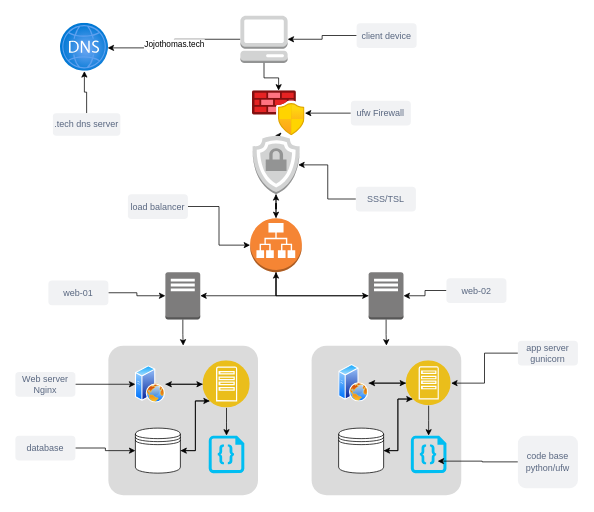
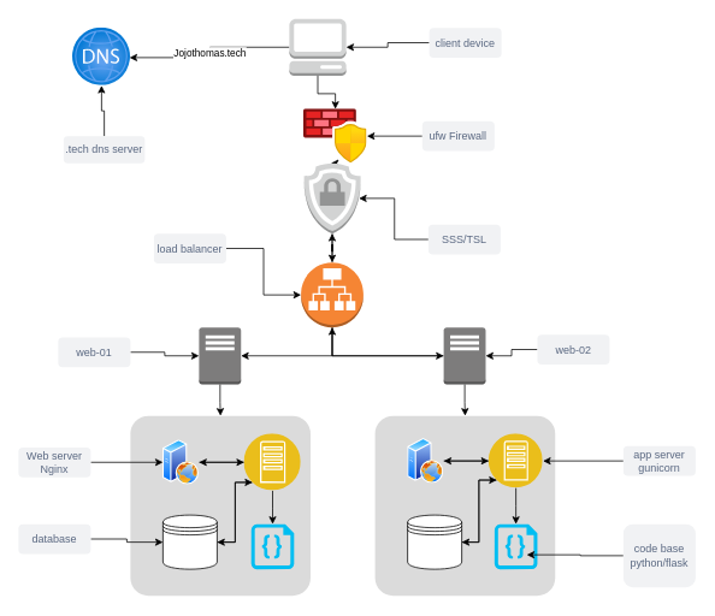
- <mxCell id="55" value="&lt;div&gt;app server&lt;/div&gt;&lt;div&gt;gunicorn&lt;/div&gt;" style="rounded=1;align=center;fillColor=#F1F2F4;strokeColor=none;html=1;whiteSpace=wrap;fontColor=#596780;fontSize=12" vertex="1" parent="1"><mxGeometry x="690" y="453.5" width="80" height="33" as="geometry" /></mxCell>
+ <mxCell id="55" value="&lt;div&gt;app server&lt;/div&gt;&lt;div&gt;gunicorn&lt;/div&gt;" style="rounded=1;align=center;fillColor=#F1F2F4;strokeColor=none;html=1;whiteSpace=wrap;fontColor=#596780;fontSize=12" vertex="1" parent="1"><mxGeometry x="690" y="493.5" width="80" height="33" as="geometry" /></mxCell>
- <mxCell id="57" value="&lt;div&gt;code base&lt;/div&gt;&lt;div&gt;python/ufw&lt;br&gt;&lt;/div&gt;" style="rounded=1;align=center;fillColor=#F1F2F4;strokeColor=none;html=1;whiteSpace=wrap;fontColor=#596780;fontSize=12" vertex="1" parent="1"><mxGeometry x="690" y="580" width="80" height="70" as="geometry" /></mxCell>
+ <mxCell id="57" value="&lt;div&gt;code base&lt;/div&gt;&lt;div&gt;python/flask&lt;br&gt;&lt;/div&gt;" style="rounded=1;align=center;fillColor=#F1F2F4;strokeColor=none;html=1;whiteSpace=wrap;fontColor=#596780;fontSize=12" vertex="1" parent="1"><mxGeometry x="690" y="580" width="80" height="70" as="geometry" /></mxCell>
